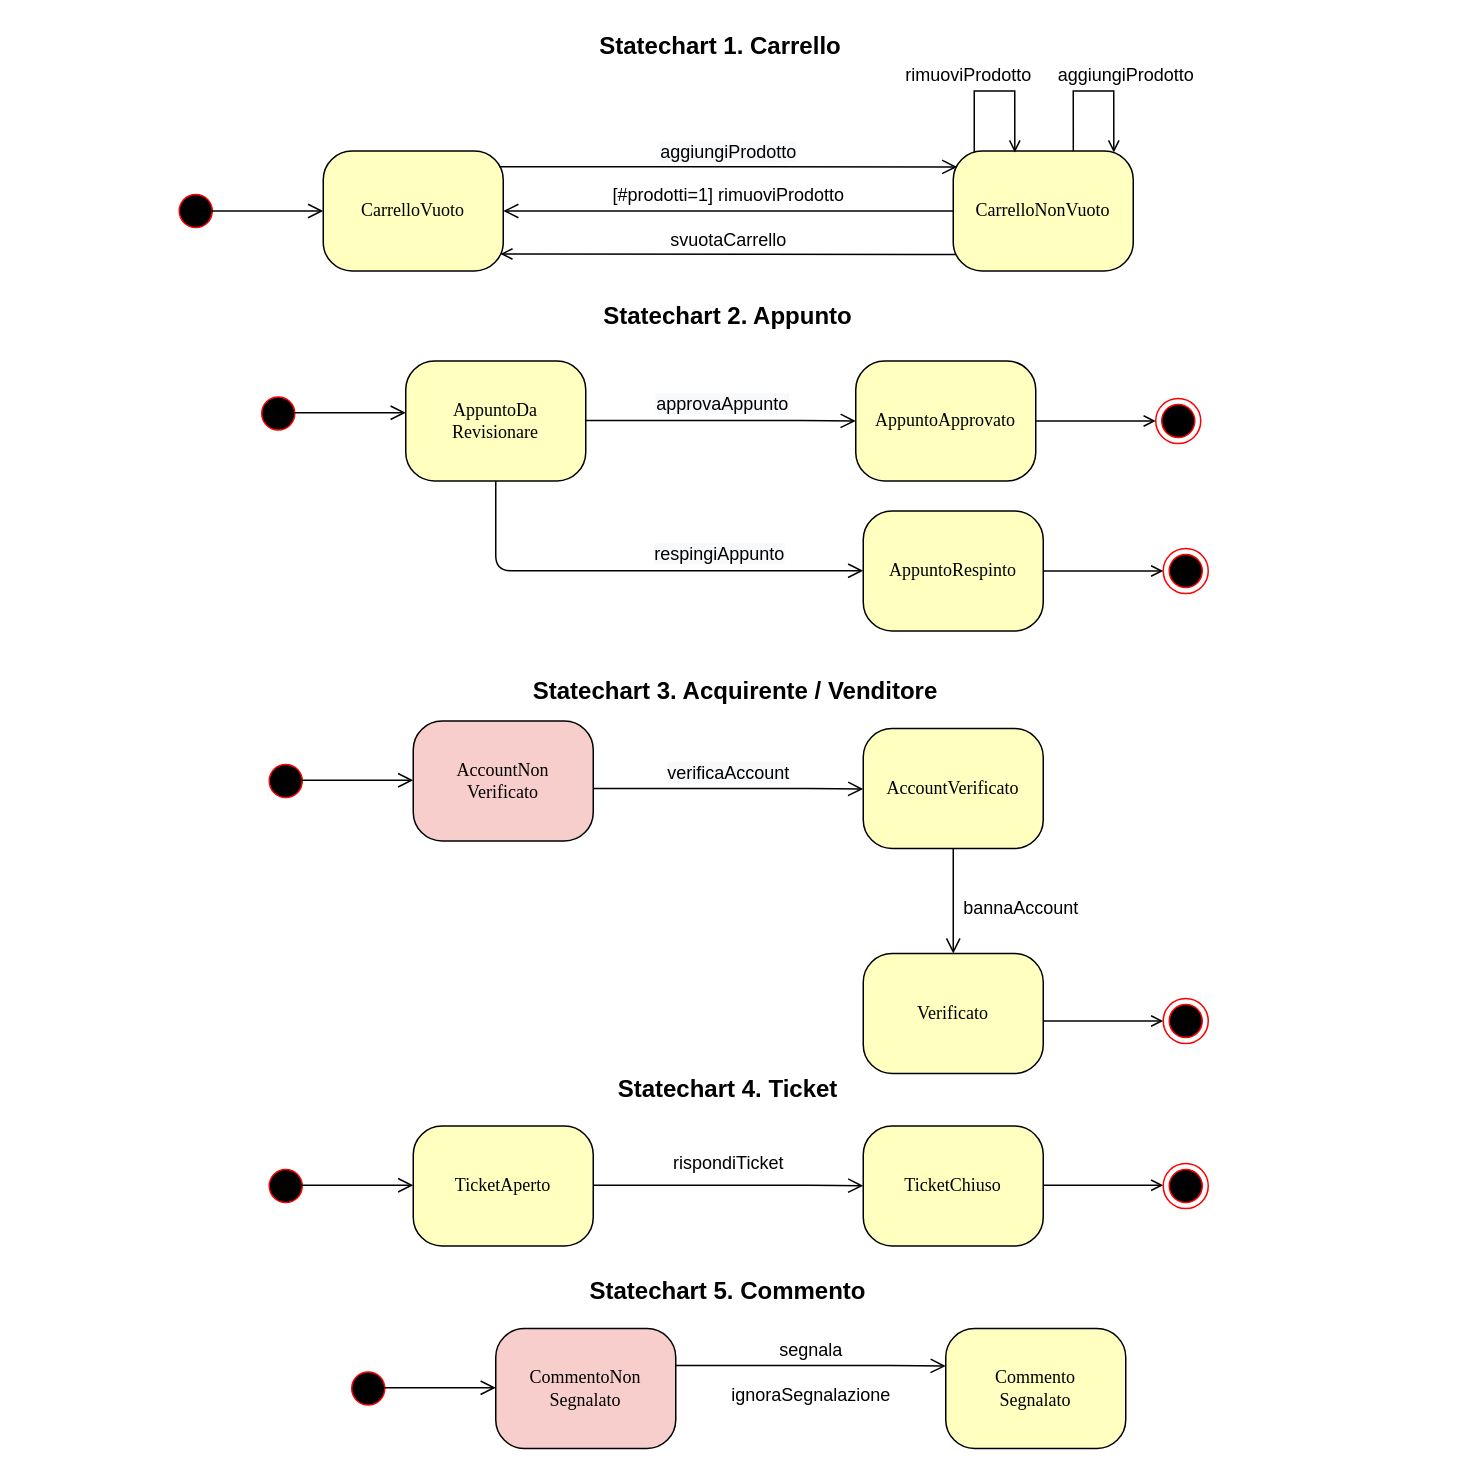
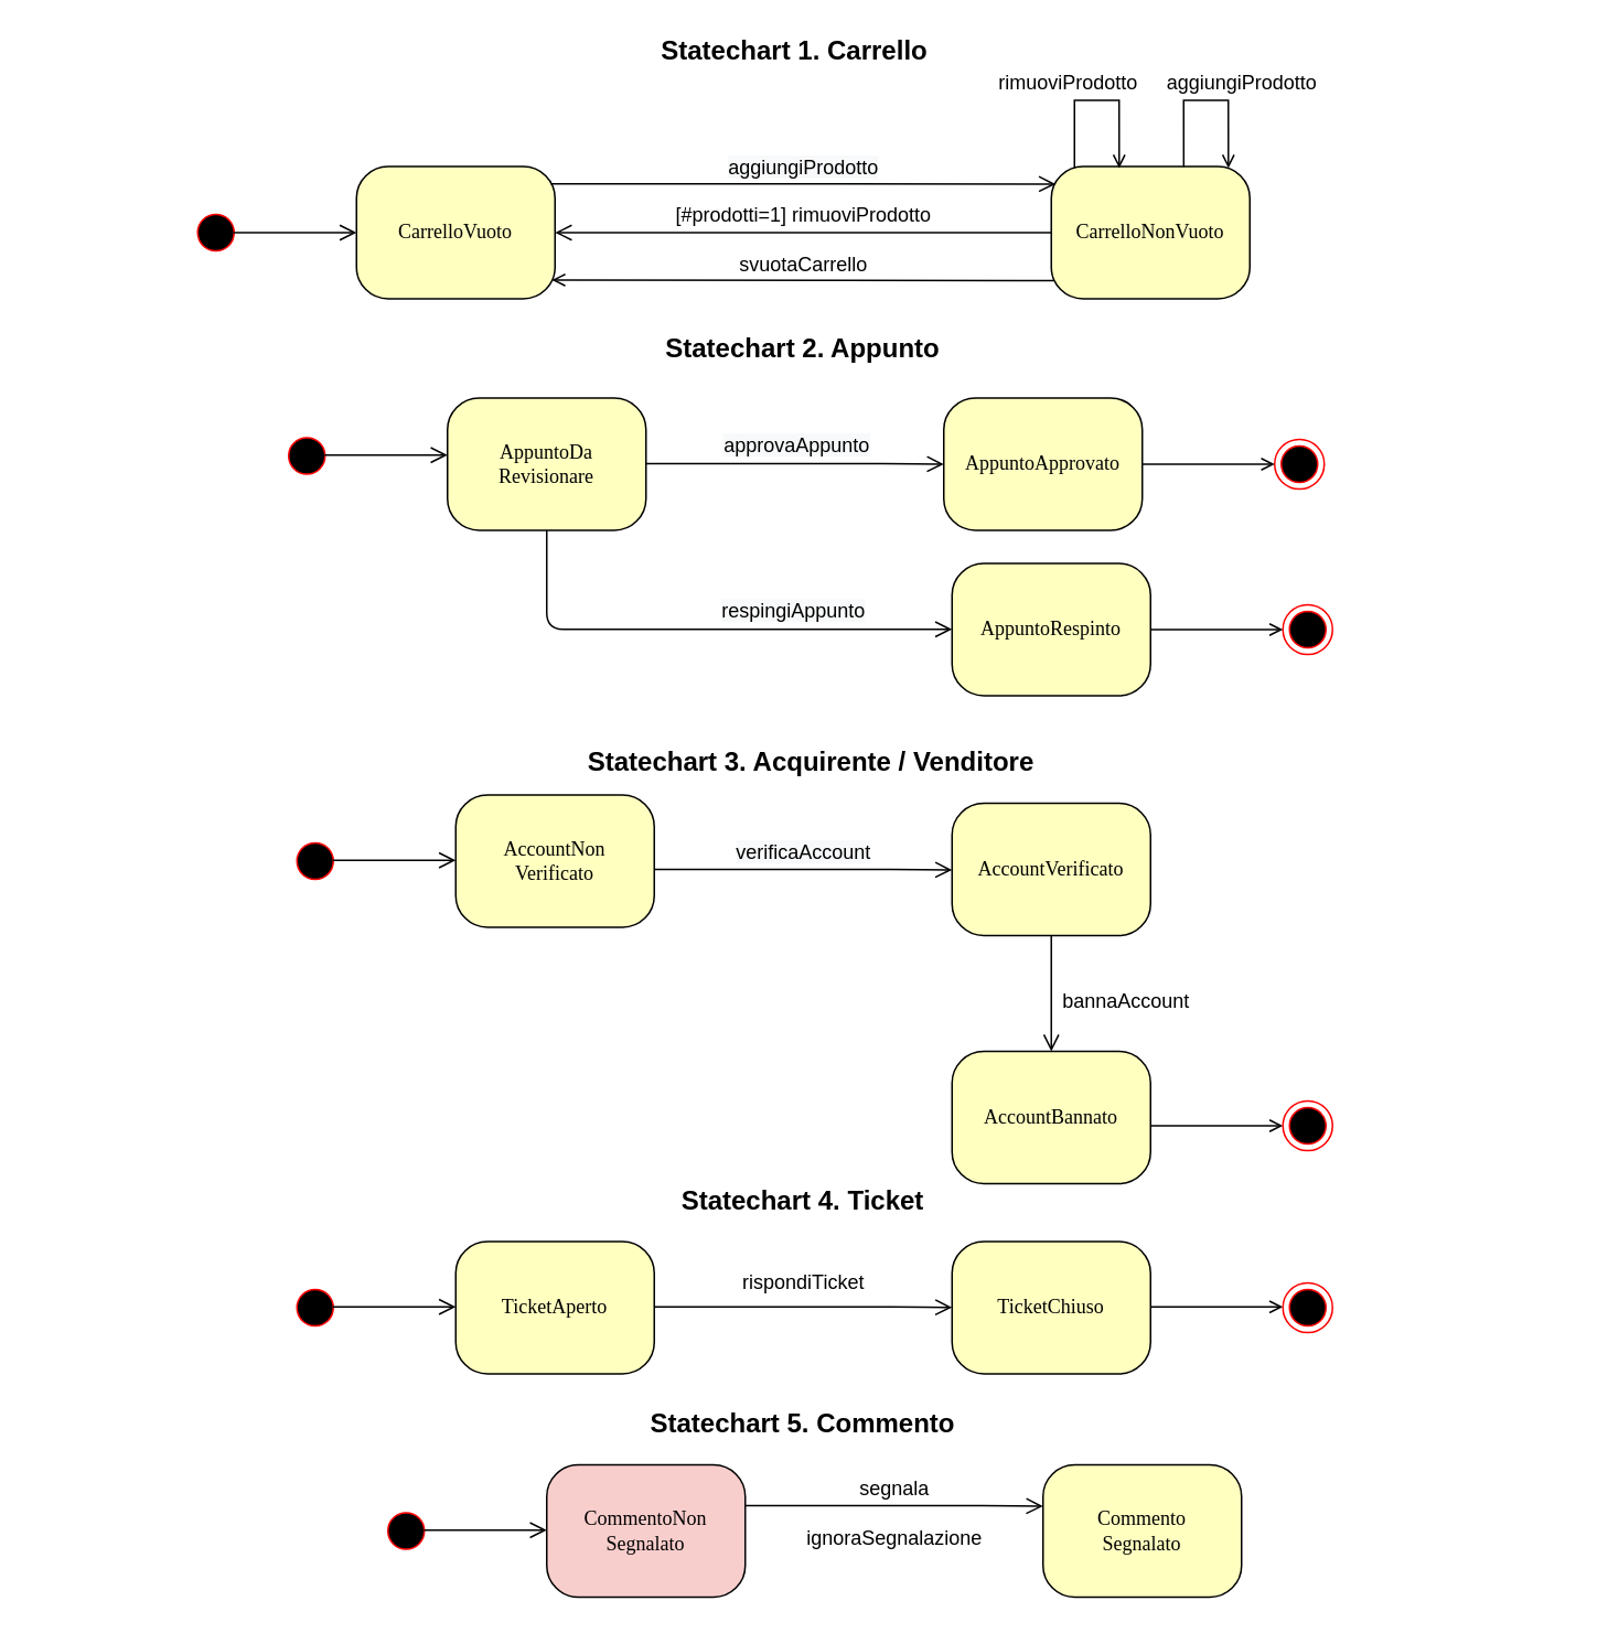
- <mxCell id="26" value="AccountNon&lt;br&gt;Verificato" style="rounded=1;whiteSpace=wrap;html=1;arcSize=24;fillColor=#f8cecc;shadow=0;comic=0;labelBackgroundColor=none;fontFamily=Verdana;fontSize=12;fontColor=#000000;align=center;" parent="1" vertex="1"><mxGeometry x="275" y="480" width="120" height="80" as="geometry" /></mxCell>
+ <mxCell id="26" value="AccountNon&lt;br&gt;Verificato" style="rounded=1;whiteSpace=wrap;html=1;arcSize=24;fillColor=#ffffc0;shadow=0;comic=0;labelBackgroundColor=none;fontFamily=Verdana;fontSize=12;fontColor=#000000;align=center;" parent="1" vertex="1"><mxGeometry x="275" y="480" width="120" height="80" as="geometry" /></mxCell>
- <mxCell id="31" value="Verificato" style="rounded=1;whiteSpace=wrap;html=1;arcSize=24;fillColor=#ffffc0;shadow=0;comic=0;labelBackgroundColor=none;fontFamily=Verdana;fontSize=12;fontColor=#000000;align=center;" parent="1" vertex="1"><mxGeometry x="575" y="635" width="120" height="80" as="geometry" /></mxCell>
+ <mxCell id="31" value="AccountBannato" style="rounded=1;whiteSpace=wrap;html=1;arcSize=24;fillColor=#ffffc0;shadow=0;comic=0;labelBackgroundColor=none;fontFamily=Verdana;fontSize=12;fontColor=#000000;align=center;" parent="1" vertex="1"><mxGeometry x="575" y="635" width="120" height="80" as="geometry" /></mxCell>
